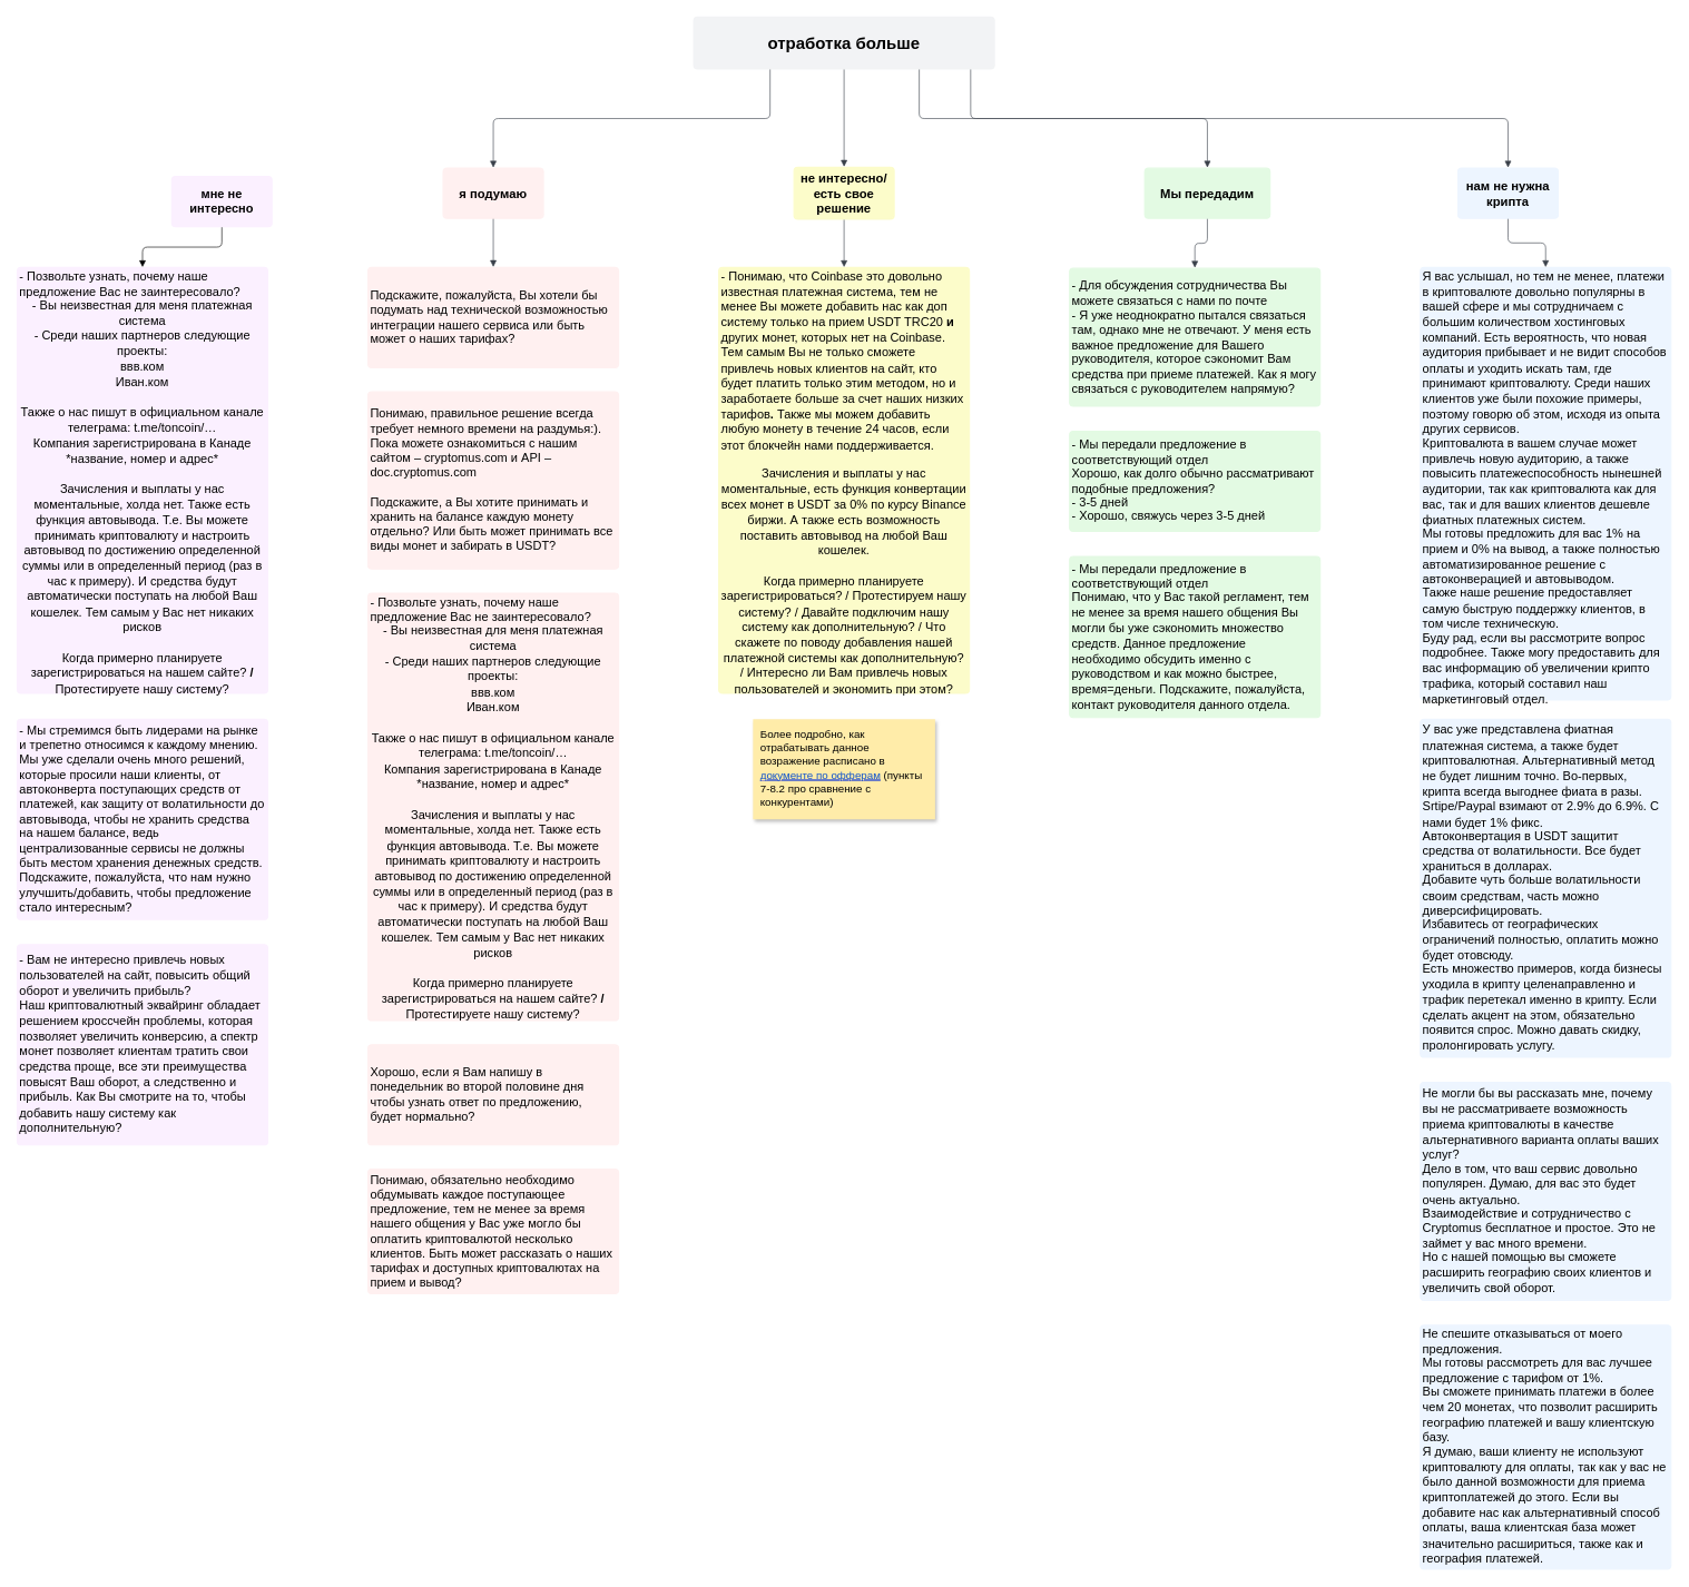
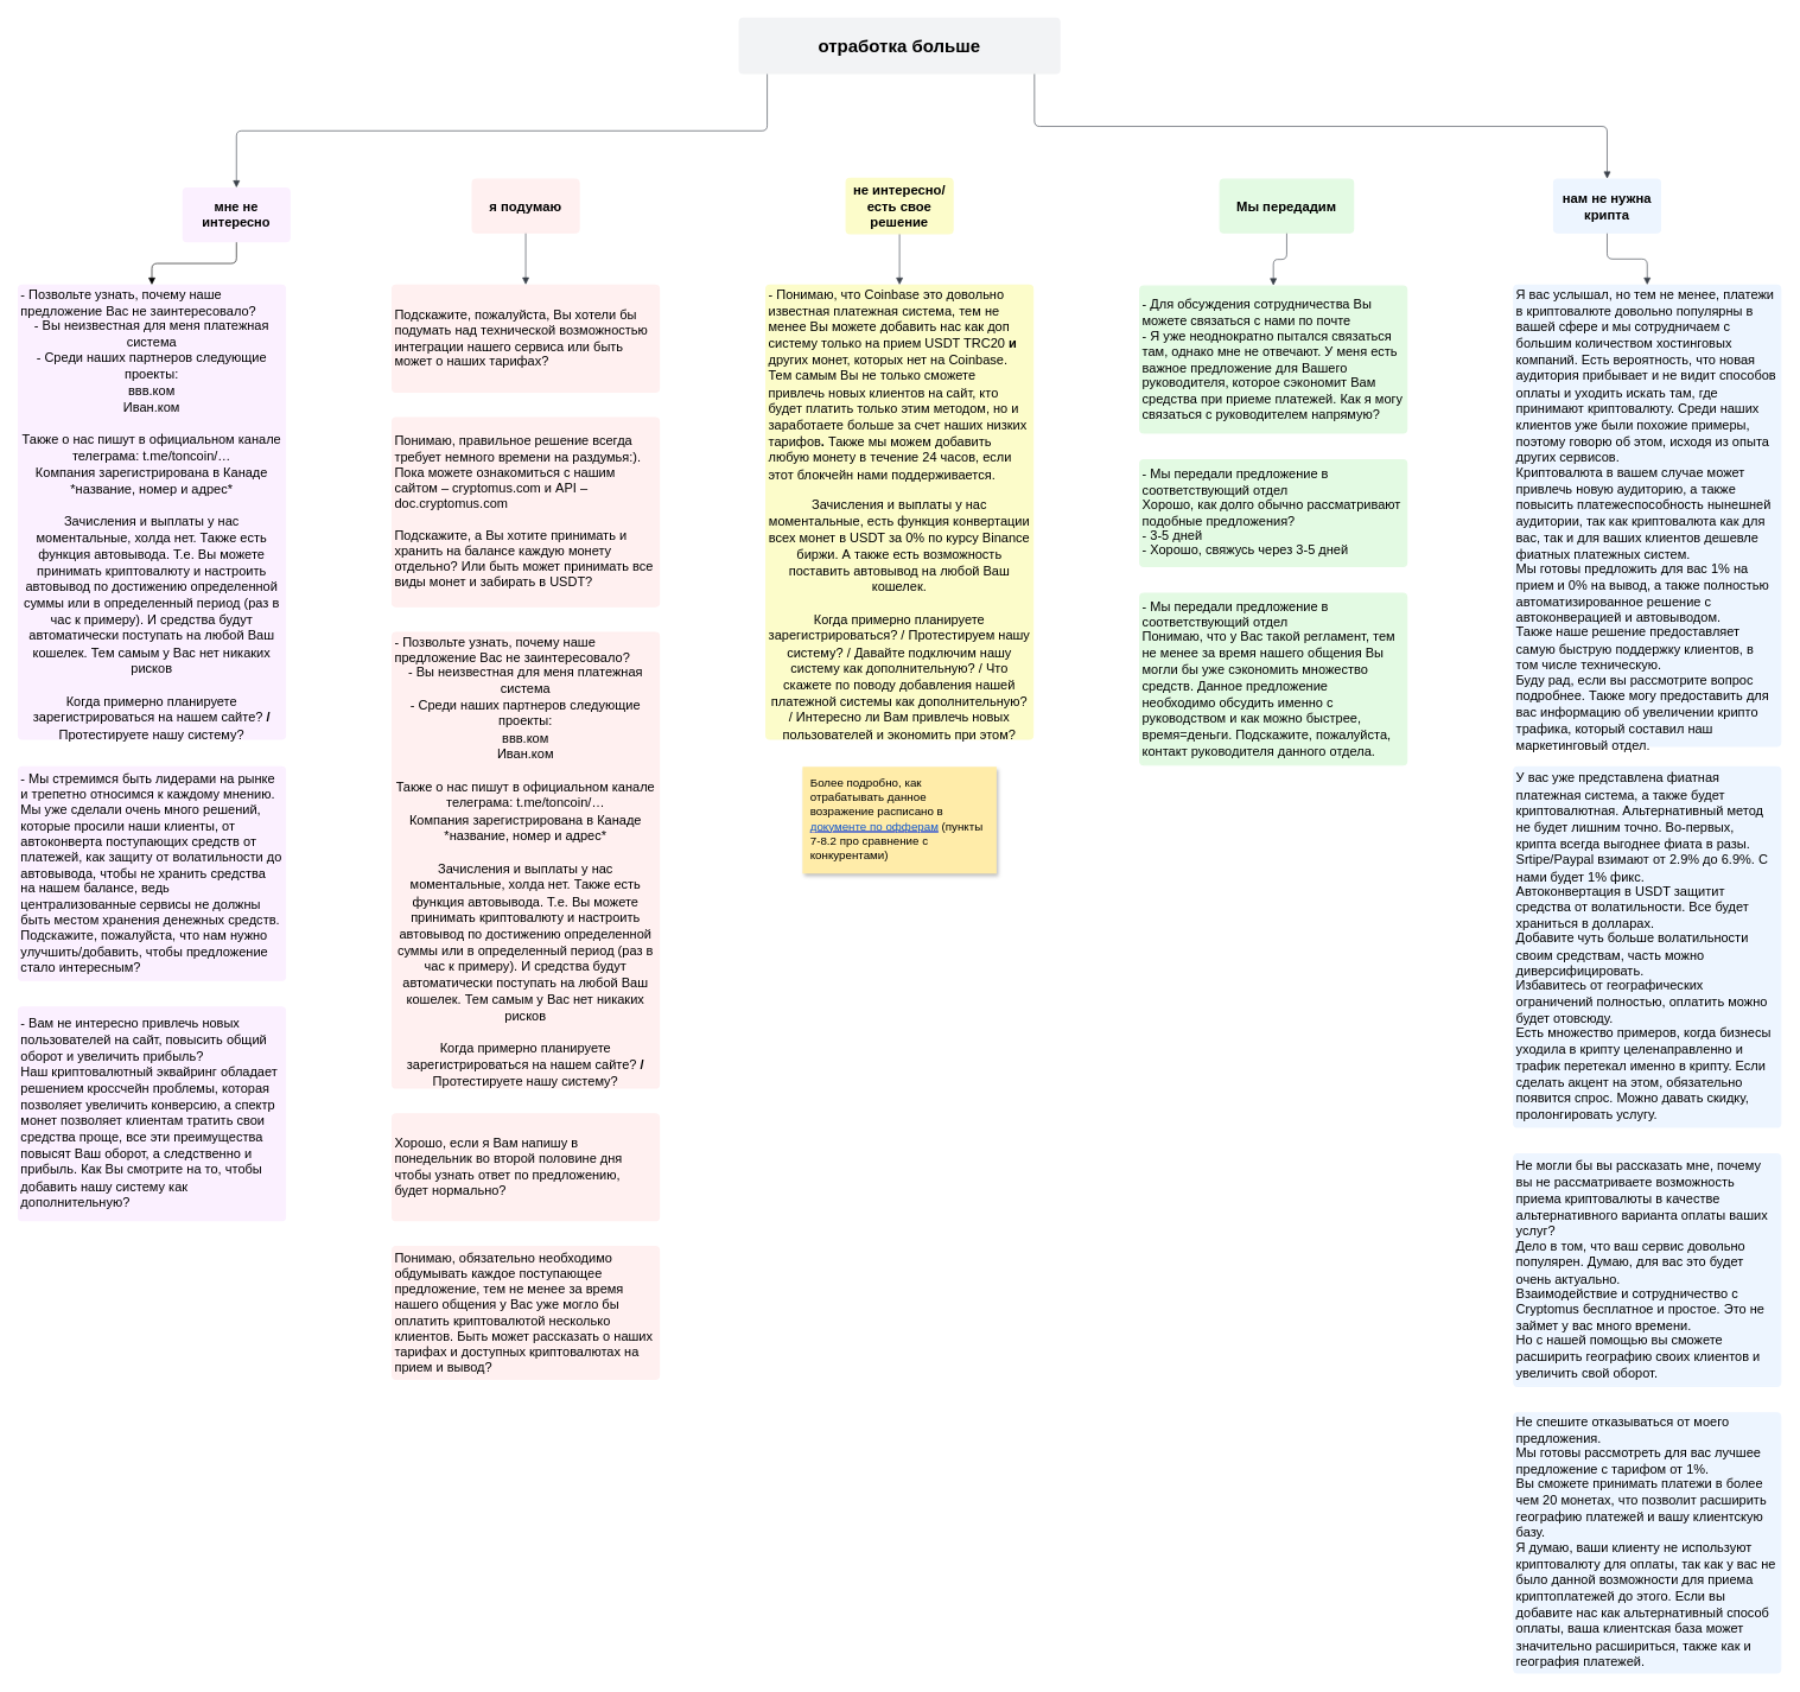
+ <mxCell id="31" value="" style="html=1;jettySize=18;whiteSpace=wrap;overflow=block;blockSpacing=1;fontSize=13;strokeColor=#3a414a;strokeOpacity=100;strokeWidth=0.8;rounded=1;arcSize=12;edgeStyle=orthogonalEdgeStyle;startArrow=none;endArrow=block;endFill=1;exitX=0.087;exitY=1.012;exitPerimeter=0;entryX=0.5;entryY=-0.012;entryPerimeter=0;lucidId=LR4AXsa2kCGf;" edge="1" parent="1" source="2" target="7"><mxGeometry width="100" height="100" relative="1" as="geometry"><Array as="points" /></mxGeometry></mxCell>
- <mxCell id="33" value="" style="html=1;jettySize=18;whiteSpace=wrap;overflow=block;blockSpacing=1;fontSize=13;strokeColor=#3a414a;strokeOpacity=100;strokeWidth=0.8;rounded=1;arcSize=12;edgeStyle=orthogonalEdgeStyle;startArrow=none;endArrow=block;endFill=1;exitX=0.75;exitY=1.012;exitPerimeter=0;entryX=0.5;entryY=-0.012;entryPerimeter=0;lucidId=XR4Ap11xv_Pa;" edge="1" parent="1" source="2" target="5"><mxGeometry width="100" height="100" relative="1" as="geometry"><Array as="points" /></mxGeometry></mxCell>
- <mxCell id="32" value="" style="html=1;jettySize=18;whiteSpace=wrap;overflow=block;blockSpacing=1;fontSize=13;strokeColor=#3a414a;strokeOpacity=100;strokeWidth=0.8;rounded=1;arcSize=12;edgeStyle=orthogonalEdgeStyle;startArrow=none;endArrow=block;endFill=1;exitX=0.254;exitY=1.012;exitPerimeter=0;entryX=0.5;entryY=-0.012;entryPerimeter=0;lucidId=SR4AbvD3nWTG;" edge="1" parent="1" source="2" target="6"><mxGeometry width="100" height="100" relative="1" as="geometry"><Array as="points" /></mxGeometry></mxCell>
- <mxCell id="3" value="" style="html=1;jettySize=18;whiteSpace=wrap;overflow=block;blockSpacing=1;fontSize=13;strokeColor=#3a414a;strokeOpacity=100;strokeWidth=0.8;rounded=1;arcSize=12;edgeStyle=orthogonalEdgeStyle;startArrow=none;endArrow=block;endFill=1;exitX=0.5;exitY=1.012;exitPerimeter=0;entryX=0.5;entryY=-0.012;entryPerimeter=0;lucidId=w~3AoPNP87yX;" edge="1" parent="1" source="2" target="4"><mxGeometry width="100" height="100" relative="1" as="geometry"><Array as="points" /></mxGeometry></mxCell>
